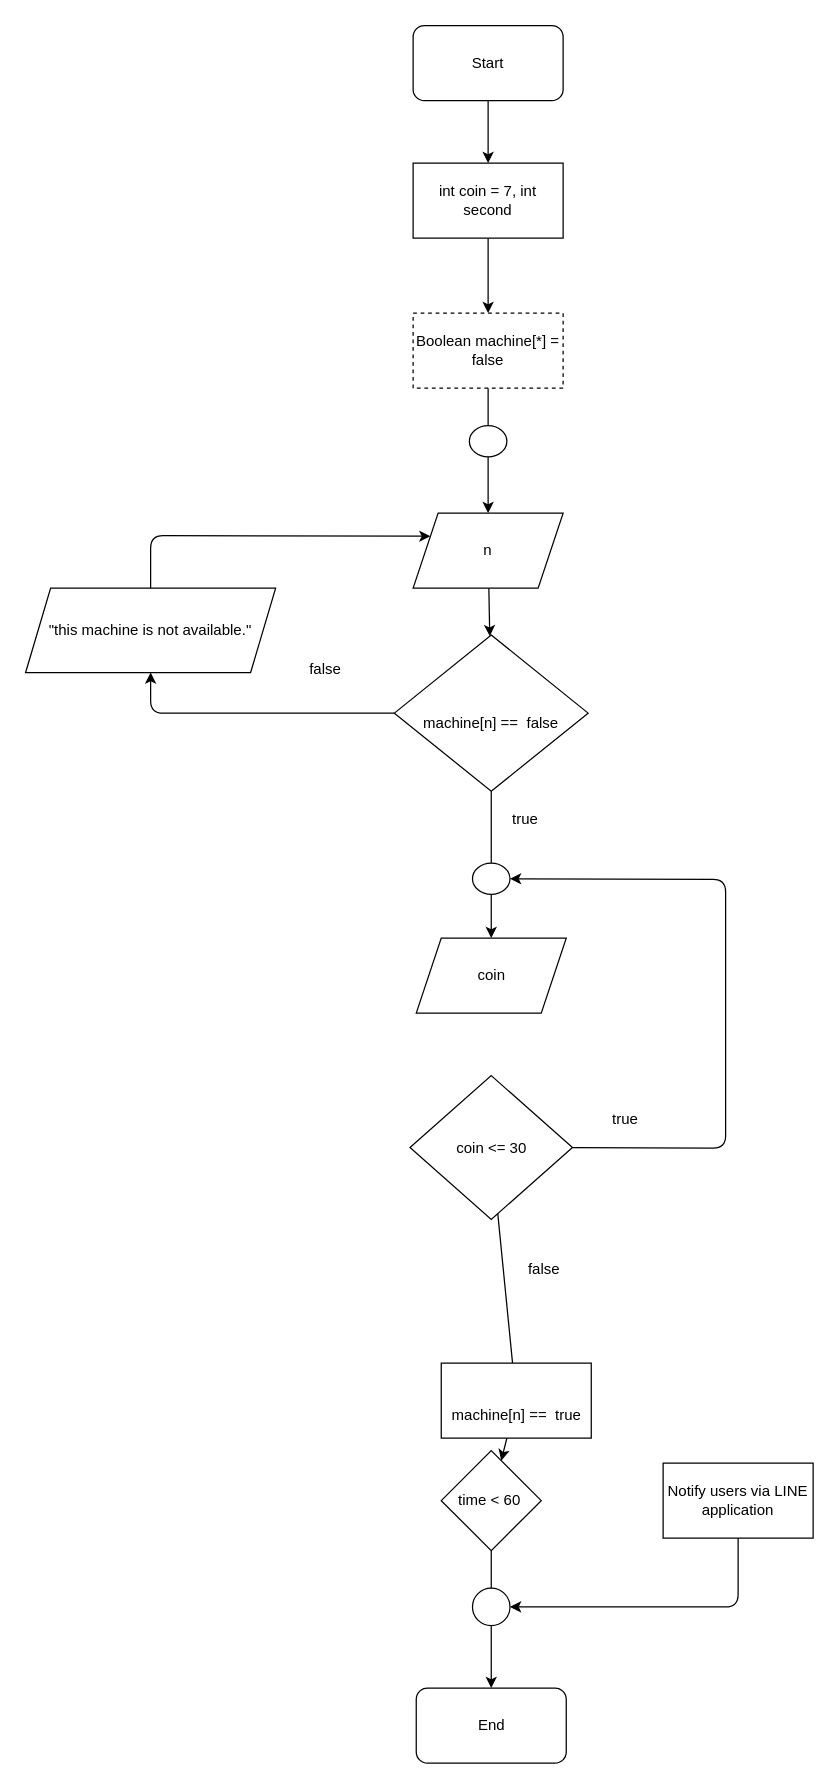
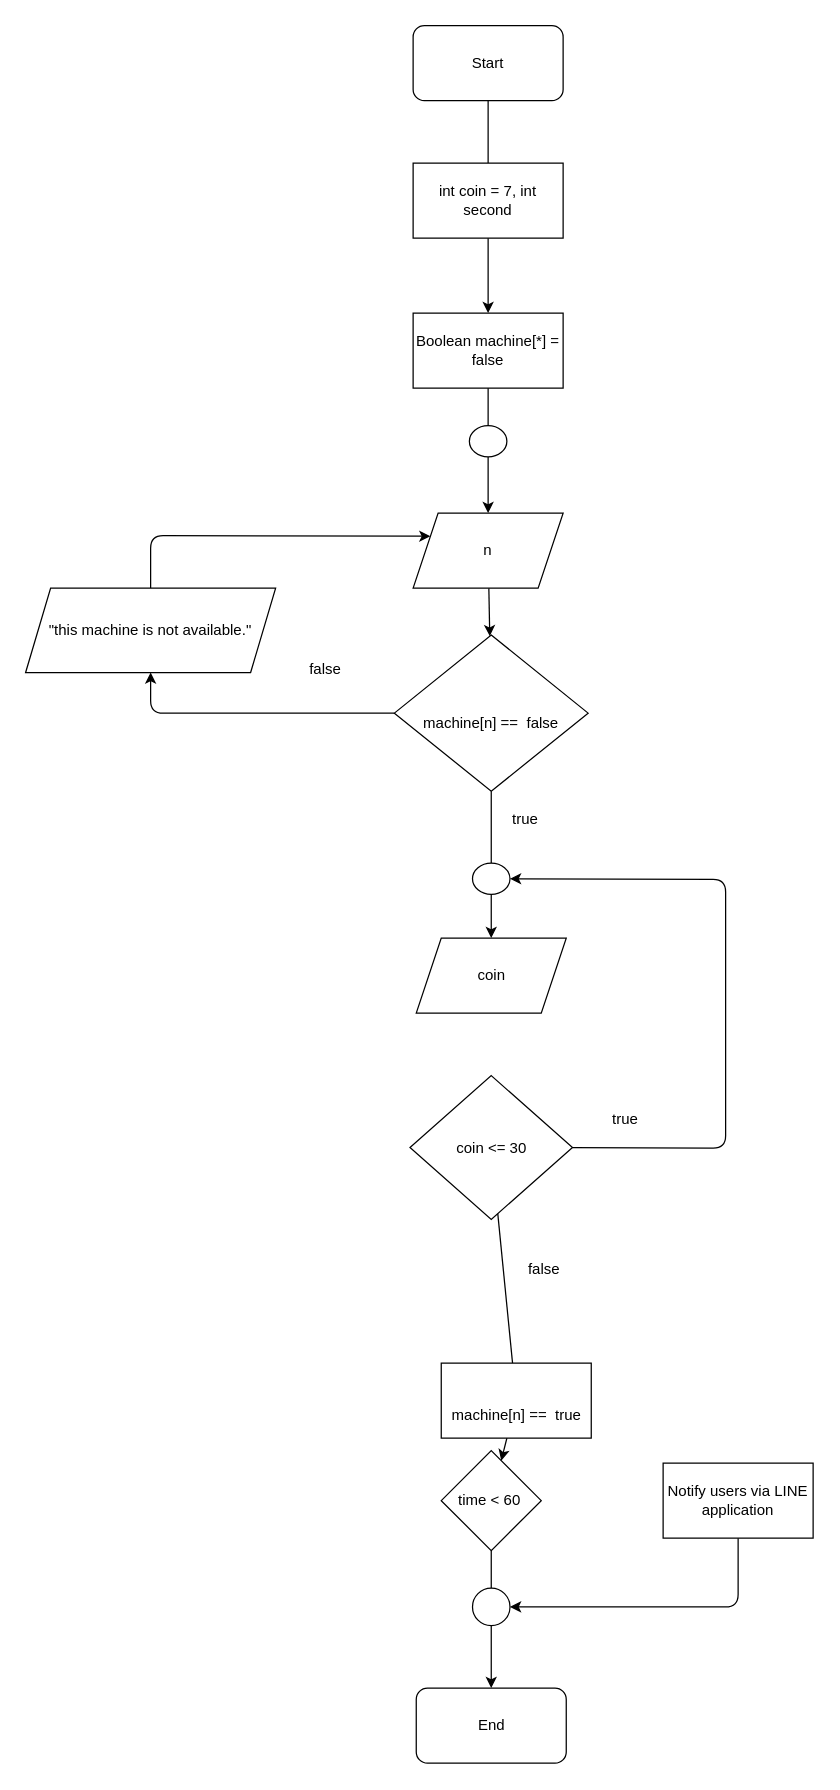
- <mxCell id="2" value="" style="edgeStyle=none;html=1;" edge="1" parent="1" source="3" target="5"><mxGeometry relative="1" as="geometry" /></mxCell>
+ <mxCell id="2" value="" style="edgeStyle=none;html=1;endArrow=none;" edge="1" parent="1" source="3" target="5"><mxGeometry relative="1" as="geometry" /></mxCell>
- <mxCell id="7" value="Boolean machine[*] = false&lt;div style=&quot;display:none&quot; id=&quot;SDCloudData&quot;&gt;&lt;/div&gt;" style="whiteSpace=wrap;html=1;rounded=0;dashed=1;" vertex="1" parent="1"><mxGeometry x="330" y="250" width="120" height="60" as="geometry" /></mxCell>
+ <mxCell id="7" value="Boolean machine[*] = false&lt;div style=&quot;display:none&quot; id=&quot;SDCloudData&quot;&gt;&lt;/div&gt;" style="whiteSpace=wrap;html=1;rounded=0;" vertex="1" parent="1"><mxGeometry x="330" y="250" width="120" height="60" as="geometry" /></mxCell>
